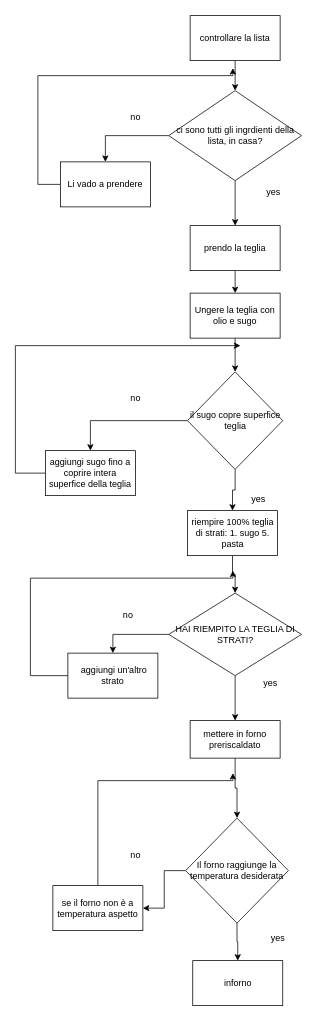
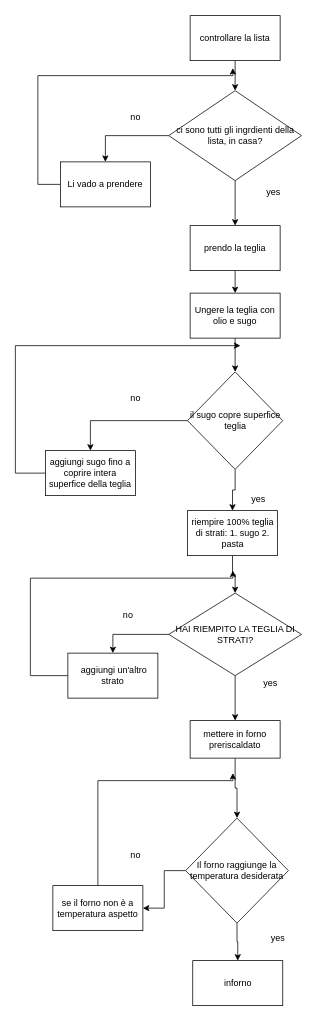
- <mxCell id="27" value="riempire 100% teglia di strati: 1. sugo 5. pasta" style="rounded=0;whiteSpace=wrap;html=1;" vertex="1" parent="1"><mxGeometry x="249.5" y="680" width="120" height="60" as="geometry" /></mxCell>
+ <mxCell id="27" value="riempire 100% teglia di strati: 1. sugo 2. pasta" style="rounded=0;whiteSpace=wrap;html=1;" vertex="1" parent="1"><mxGeometry x="249.5" y="680" width="120" height="60" as="geometry" /></mxCell>
